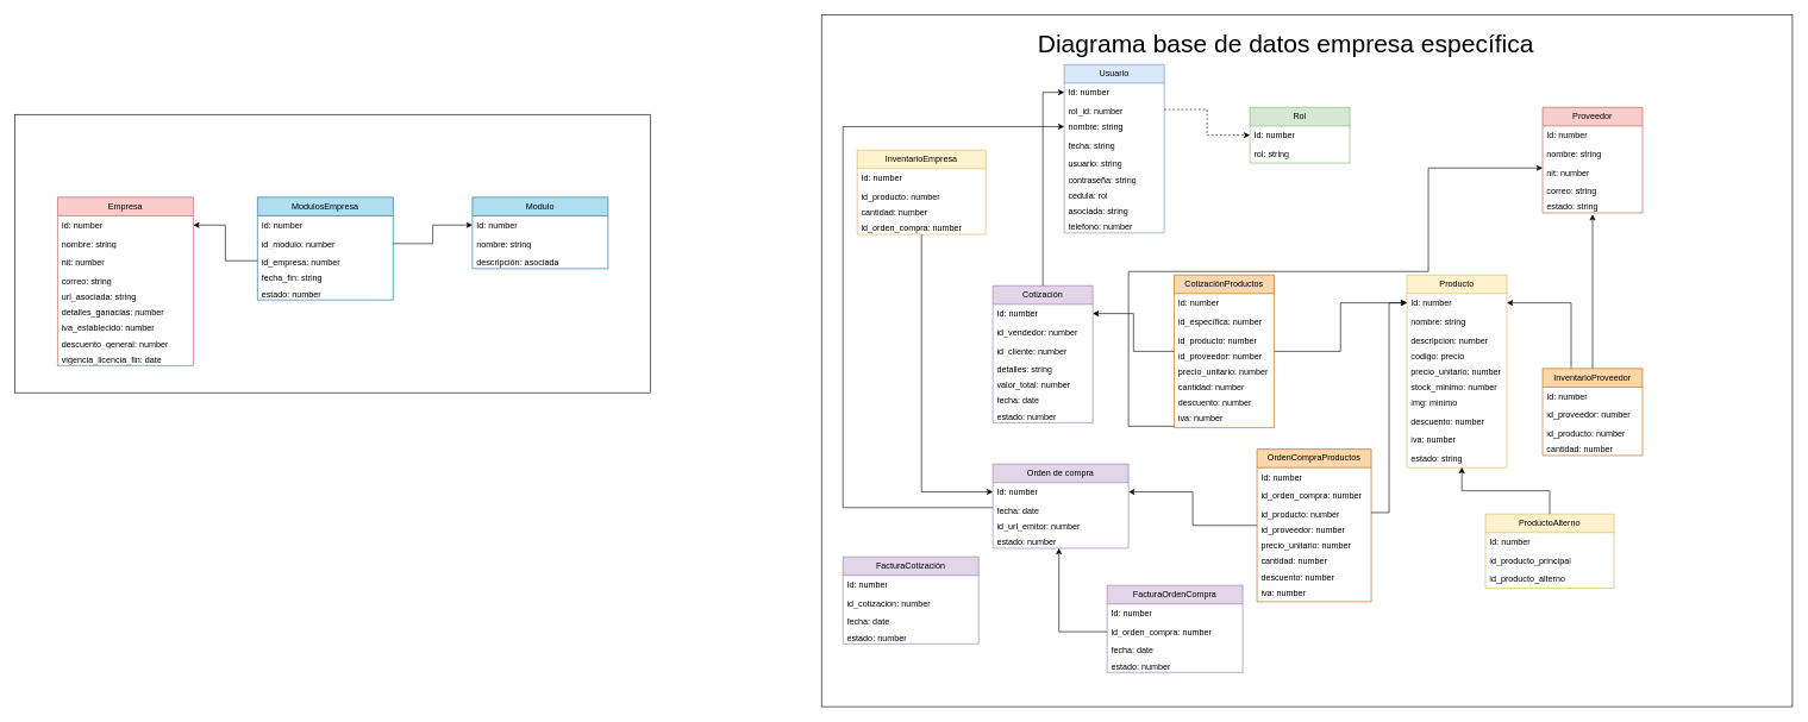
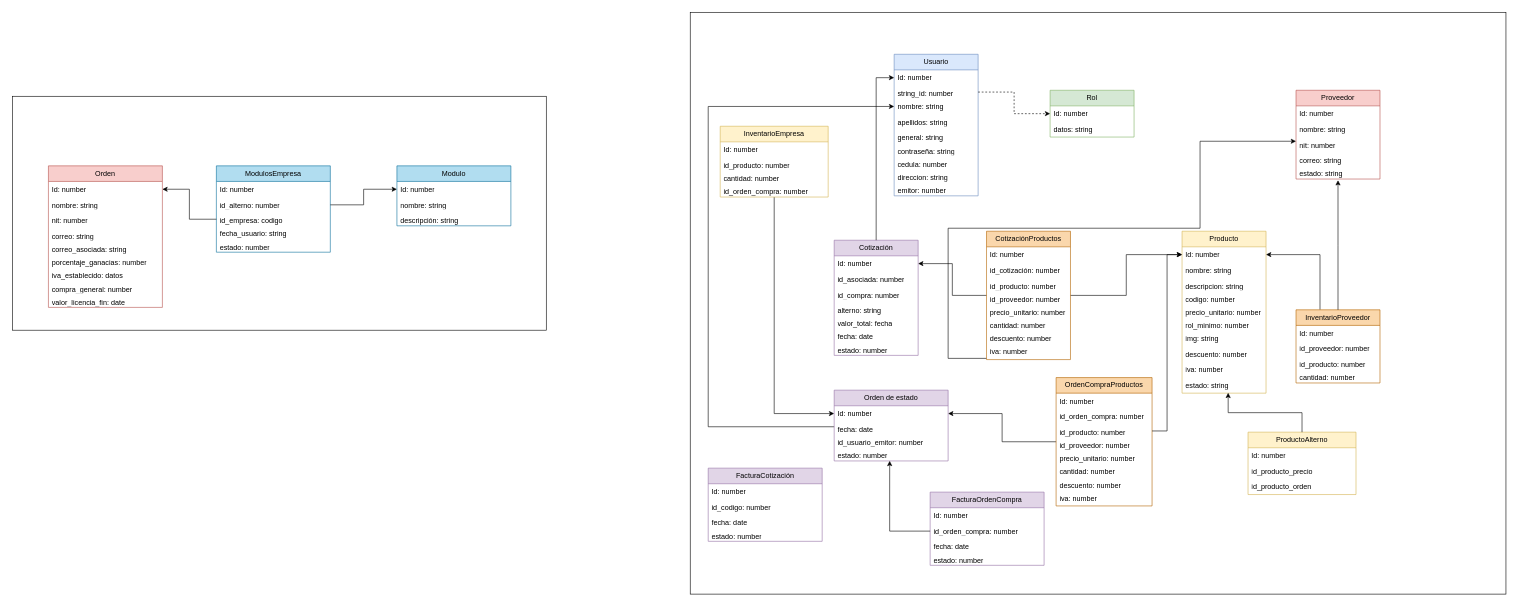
- <mxCell id="96" value="&lt;font style=&quot;font-size: 35px;&quot;&gt;Diagrama base de datos empresa específica&lt;/font&gt;" style="text;html=1;align=center;verticalAlign=middle;resizable=0;points=[];autosize=1;strokeColor=none;fillColor=none;" parent="1" vertex="1"><mxGeometry x="1440" y="30" width="720" height="60" as="geometry" /></mxCell>
- <mxCell id="6" value="rol_id: number" style="text;strokeColor=none;fillColor=none;align=left;verticalAlign=top;spacingLeft=4;spacingRight=4;overflow=hidden;rotatable=0;points=[[0,0.5],[1,0.5]];portConstraint=eastwest;whiteSpace=wrap;html=1;" parent="4" vertex="1"><mxGeometry y="52" width="140" height="22" as="geometry" /></mxCell>
+ <mxCell id="6" value="string_id: number" style="text;strokeColor=none;fillColor=none;align=left;verticalAlign=top;spacingLeft=4;spacingRight=4;overflow=hidden;rotatable=0;points=[[0,0.5],[1,0.5]];portConstraint=eastwest;whiteSpace=wrap;html=1;" parent="4" vertex="1"><mxGeometry y="52" width="140" height="22" as="geometry" /></mxCell>
- <mxCell id="8" value="fecha: string" style="text;strokeColor=none;fillColor=none;align=left;verticalAlign=top;spacingLeft=4;spacingRight=4;overflow=hidden;rotatable=0;points=[[0,0.5],[1,0.5]];portConstraint=eastwest;whiteSpace=wrap;html=1;" parent="4" vertex="1"><mxGeometry y="100" width="140" height="26" as="geometry" /></mxCell>
+ <mxCell id="8" value="apellidos: string" style="text;strokeColor=none;fillColor=none;align=left;verticalAlign=top;spacingLeft=4;spacingRight=4;overflow=hidden;rotatable=0;points=[[0,0.5],[1,0.5]];portConstraint=eastwest;whiteSpace=wrap;html=1;" parent="4" vertex="1"><mxGeometry y="100" width="140" height="26" as="geometry" /></mxCell>
- <mxCell id="16" value="rol: string" style="text;strokeColor=none;fillColor=none;align=left;verticalAlign=top;spacingLeft=4;spacingRight=4;overflow=hidden;rotatable=0;points=[[0,0.5],[1,0.5]];portConstraint=eastwest;whiteSpace=wrap;html=1;" parent="14" vertex="1"><mxGeometry y="52" width="140" height="26" as="geometry" /></mxCell>
+ <mxCell id="16" value="datos: string" style="text;strokeColor=none;fillColor=none;align=left;verticalAlign=top;spacingLeft=4;spacingRight=4;overflow=hidden;rotatable=0;points=[[0,0.5],[1,0.5]];portConstraint=eastwest;whiteSpace=wrap;html=1;" parent="14" vertex="1"><mxGeometry y="52" width="140" height="26" as="geometry" /></mxCell>
- <mxCell id="9" value="usuario: string" style="text;strokeColor=none;fillColor=none;align=left;verticalAlign=top;spacingLeft=4;spacingRight=4;overflow=hidden;rotatable=0;points=[[0,0.5],[1,0.5]];portConstraint=eastwest;whiteSpace=wrap;html=1;" parent="4" vertex="1"><mxGeometry y="126" width="140" height="22" as="geometry" /></mxCell>
+ <mxCell id="9" value="general: string" style="text;strokeColor=none;fillColor=none;align=left;verticalAlign=top;spacingLeft=4;spacingRight=4;overflow=hidden;rotatable=0;points=[[0,0.5],[1,0.5]];portConstraint=eastwest;whiteSpace=wrap;html=1;" parent="4" vertex="1"><mxGeometry y="126" width="140" height="22" as="geometry" /></mxCell>
- <mxCell id="11" value="cedula: rol" style="text;strokeColor=none;fillColor=none;align=left;verticalAlign=top;spacingLeft=4;spacingRight=4;overflow=hidden;rotatable=0;points=[[0,0.5],[1,0.5]];portConstraint=eastwest;whiteSpace=wrap;html=1;" parent="4" vertex="1"><mxGeometry y="170" width="140" height="22" as="geometry" /></mxCell>
+ <mxCell id="11" value="cedula: number" style="text;strokeColor=none;fillColor=none;align=left;verticalAlign=top;spacingLeft=4;spacingRight=4;overflow=hidden;rotatable=0;points=[[0,0.5],[1,0.5]];portConstraint=eastwest;whiteSpace=wrap;html=1;" parent="4" vertex="1"><mxGeometry y="170" width="140" height="22" as="geometry" /></mxCell>
- <mxCell id="74" value="Empresa" style="swimlane;fontStyle=0;childLayout=stackLayout;horizontal=1;startSize=26;fillColor=#f8cecc;horizontalStack=0;resizeParent=1;resizeParentMax=0;resizeLast=0;collapsible=1;marginBottom=0;whiteSpace=wrap;html=1;strokeColor=#b85450;" parent="1" vertex="1"><mxGeometry x="80" y="276" width="190" height="236" as="geometry" /></mxCell>
+ <mxCell id="74" value="Orden" style="swimlane;fontStyle=0;childLayout=stackLayout;horizontal=1;startSize=26;fillColor=#f8cecc;horizontalStack=0;resizeParent=1;resizeParentMax=0;resizeLast=0;collapsible=1;marginBottom=0;whiteSpace=wrap;html=1;strokeColor=#b85450;" parent="1" vertex="1"><mxGeometry x="80" y="276" width="190" height="236" as="geometry" /></mxCell>
- <mxCell id="12" value="asociada: string" style="text;strokeColor=none;fillColor=none;align=left;verticalAlign=top;spacingLeft=4;spacingRight=4;overflow=hidden;rotatable=0;points=[[0,0.5],[1,0.5]];portConstraint=eastwest;whiteSpace=wrap;html=1;" parent="4" vertex="1"><mxGeometry y="192" width="140" height="22" as="geometry" /></mxCell>
+ <mxCell id="12" value="direccion: string" style="text;strokeColor=none;fillColor=none;align=left;verticalAlign=top;spacingLeft=4;spacingRight=4;overflow=hidden;rotatable=0;points=[[0,0.5],[1,0.5]];portConstraint=eastwest;whiteSpace=wrap;html=1;" parent="4" vertex="1"><mxGeometry y="192" width="140" height="22" as="geometry" /></mxCell>
- <mxCell id="13" value="telefono: number" style="text;strokeColor=none;fillColor=none;align=left;verticalAlign=top;spacingLeft=4;spacingRight=4;overflow=hidden;rotatable=0;points=[[0,0.5],[1,0.5]];portConstraint=eastwest;whiteSpace=wrap;html=1;" parent="4" vertex="1"><mxGeometry y="214" width="140" height="22" as="geometry" /></mxCell>
+ <mxCell id="13" value="emitor: number" style="text;strokeColor=none;fillColor=none;align=left;verticalAlign=top;spacingLeft=4;spacingRight=4;overflow=hidden;rotatable=0;points=[[0,0.5],[1,0.5]];portConstraint=eastwest;whiteSpace=wrap;html=1;" parent="4" vertex="1"><mxGeometry y="214" width="140" height="22" as="geometry" /></mxCell>
- <mxCell id="90" value="id_modulo: number" style="text;strokeColor=none;fillColor=none;align=left;verticalAlign=top;spacingLeft=4;spacingRight=4;overflow=hidden;rotatable=0;points=[[0,0.5],[1,0.5]];portConstraint=eastwest;whiteSpace=wrap;html=1;" parent="88" vertex="1"><mxGeometry y="52" width="190" height="26" as="geometry" /></mxCell>
+ <mxCell id="90" value="id_alterno: number" style="text;strokeColor=none;fillColor=none;align=left;verticalAlign=top;spacingLeft=4;spacingRight=4;overflow=hidden;rotatable=0;points=[[0,0.5],[1,0.5]];portConstraint=eastwest;whiteSpace=wrap;html=1;" parent="88" vertex="1"><mxGeometry y="52" width="190" height="26" as="geometry" /></mxCell>
- <mxCell id="91" value="id_empresa: number" style="text;strokeColor=none;fillColor=none;align=left;verticalAlign=top;spacingLeft=4;spacingRight=4;overflow=hidden;rotatable=0;points=[[0,0.5],[1,0.5]];portConstraint=eastwest;whiteSpace=wrap;html=1;" parent="88" vertex="1"><mxGeometry y="78" width="190" height="22" as="geometry" /></mxCell>
+ <mxCell id="91" value="id_empresa: codigo" style="text;strokeColor=none;fillColor=none;align=left;verticalAlign=top;spacingLeft=4;spacingRight=4;overflow=hidden;rotatable=0;points=[[0,0.5],[1,0.5]];portConstraint=eastwest;whiteSpace=wrap;html=1;" parent="88" vertex="1"><mxGeometry y="78" width="190" height="22" as="geometry" /></mxCell>
- <mxCell id="87" value="descripción: asociada" style="text;strokeColor=none;fillColor=none;align=left;verticalAlign=top;spacingLeft=4;spacingRight=4;overflow=hidden;rotatable=0;points=[[0,0.5],[1,0.5]];portConstraint=eastwest;whiteSpace=wrap;html=1;" parent="84" vertex="1"><mxGeometry y="78" width="190" height="22" as="geometry" /></mxCell>
+ <mxCell id="87" value="descripción: string" style="text;strokeColor=none;fillColor=none;align=left;verticalAlign=top;spacingLeft=4;spacingRight=4;overflow=hidden;rotatable=0;points=[[0,0.5],[1,0.5]];portConstraint=eastwest;whiteSpace=wrap;html=1;" parent="84" vertex="1"><mxGeometry y="78" width="190" height="22" as="geometry" /></mxCell>
- <mxCell id="92" value="fecha_fin: string" style="text;strokeColor=none;fillColor=none;align=left;verticalAlign=top;spacingLeft=4;spacingRight=4;overflow=hidden;rotatable=0;points=[[0,0.5],[1,0.5]];portConstraint=eastwest;whiteSpace=wrap;html=1;" vertex="1" parent="88"><mxGeometry y="100" width="190" height="22" as="geometry" /></mxCell>
+ <mxCell id="92" value="fecha_usuario: string" style="text;strokeColor=none;fillColor=none;align=left;verticalAlign=top;spacingLeft=4;spacingRight=4;overflow=hidden;rotatable=0;points=[[0,0.5],[1,0.5]];portConstraint=eastwest;whiteSpace=wrap;html=1;" vertex="1" parent="88"><mxGeometry y="100" width="190" height="22" as="geometry" /></mxCell>
- <mxCell id="79" value="url_asociada: string" style="text;strokeColor=none;fillColor=none;align=left;verticalAlign=top;spacingLeft=4;spacingRight=4;overflow=hidden;rotatable=0;points=[[0,0.5],[1,0.5]];portConstraint=eastwest;whiteSpace=wrap;html=1;" parent="74" vertex="1"><mxGeometry y="126" width="190" height="22" as="geometry" /></mxCell>
+ <mxCell id="79" value="correo_asociada: string" style="text;strokeColor=none;fillColor=none;align=left;verticalAlign=top;spacingLeft=4;spacingRight=4;overflow=hidden;rotatable=0;points=[[0,0.5],[1,0.5]];portConstraint=eastwest;whiteSpace=wrap;html=1;" parent="74" vertex="1"><mxGeometry y="126" width="190" height="22" as="geometry" /></mxCell>
- <mxCell id="80" value="detalles_ganacias: number" style="text;strokeColor=none;fillColor=none;align=left;verticalAlign=top;spacingLeft=4;spacingRight=4;overflow=hidden;rotatable=0;points=[[0,0.5],[1,0.5]];portConstraint=eastwest;whiteSpace=wrap;html=1;" parent="74" vertex="1"><mxGeometry y="148" width="190" height="22" as="geometry" /></mxCell>
+ <mxCell id="80" value="porcentaje_ganacias: number" style="text;strokeColor=none;fillColor=none;align=left;verticalAlign=top;spacingLeft=4;spacingRight=4;overflow=hidden;rotatable=0;points=[[0,0.5],[1,0.5]];portConstraint=eastwest;whiteSpace=wrap;html=1;" parent="74" vertex="1"><mxGeometry y="148" width="190" height="22" as="geometry" /></mxCell>
- <mxCell id="61" value="id_específica: number" style="text;strokeColor=none;fillColor=none;align=left;verticalAlign=top;spacingLeft=4;spacingRight=4;overflow=hidden;rotatable=0;points=[[0,0.5],[1,0.5]];portConstraint=eastwest;whiteSpace=wrap;html=1;" parent="59" vertex="1"><mxGeometry y="52" width="140" height="26" as="geometry" /></mxCell>
+ <mxCell id="61" value="id_cotización: number" style="text;strokeColor=none;fillColor=none;align=left;verticalAlign=top;spacingLeft=4;spacingRight=4;overflow=hidden;rotatable=0;points=[[0,0.5],[1,0.5]];portConstraint=eastwest;whiteSpace=wrap;html=1;" parent="59" vertex="1"><mxGeometry y="52" width="140" height="26" as="geometry" /></mxCell>
- <mxCell id="81" value="iva_establecido: number" style="text;strokeColor=none;fillColor=none;align=left;verticalAlign=top;spacingLeft=4;spacingRight=4;overflow=hidden;rotatable=0;points=[[0,0.5],[1,0.5]];portConstraint=eastwest;whiteSpace=wrap;html=1;" parent="74" vertex="1"><mxGeometry y="170" width="190" height="22" as="geometry" /></mxCell>
+ <mxCell id="81" value="iva_establecido: datos" style="text;strokeColor=none;fillColor=none;align=left;verticalAlign=top;spacingLeft=4;spacingRight=4;overflow=hidden;rotatable=0;points=[[0,0.5],[1,0.5]];portConstraint=eastwest;whiteSpace=wrap;html=1;" parent="74" vertex="1"><mxGeometry y="170" width="190" height="22" as="geometry" /></mxCell>
- <mxCell id="49" value="id_vendedor: number" style="text;strokeColor=none;fillColor=none;align=left;verticalAlign=top;spacingLeft=4;spacingRight=4;overflow=hidden;rotatable=0;points=[[0,0.5],[1,0.5]];portConstraint=eastwest;whiteSpace=wrap;html=1;" parent="47" vertex="1"><mxGeometry y="52" width="140" height="26" as="geometry" /></mxCell>
+ <mxCell id="49" value="id_asociada: number" style="text;strokeColor=none;fillColor=none;align=left;verticalAlign=top;spacingLeft=4;spacingRight=4;overflow=hidden;rotatable=0;points=[[0,0.5],[1,0.5]];portConstraint=eastwest;whiteSpace=wrap;html=1;" parent="47" vertex="1"><mxGeometry y="52" width="140" height="26" as="geometry" /></mxCell>
- <mxCell id="26" value="descripcion: number" style="text;strokeColor=none;fillColor=none;align=left;verticalAlign=top;spacingLeft=4;spacingRight=4;overflow=hidden;rotatable=0;points=[[0,0.5],[1,0.5]];portConstraint=eastwest;whiteSpace=wrap;html=1;" parent="23" vertex="1"><mxGeometry y="78" width="140" height="22" as="geometry" /></mxCell>
+ <mxCell id="26" value="descripcion: string" style="text;strokeColor=none;fillColor=none;align=left;verticalAlign=top;spacingLeft=4;spacingRight=4;overflow=hidden;rotatable=0;points=[[0,0.5],[1,0.5]];portConstraint=eastwest;whiteSpace=wrap;html=1;" parent="23" vertex="1"><mxGeometry y="78" width="140" height="22" as="geometry" /></mxCell>
- <mxCell id="82" value="descuento_general: number" style="text;strokeColor=none;fillColor=none;align=left;verticalAlign=top;spacingLeft=4;spacingRight=4;overflow=hidden;rotatable=0;points=[[0,0.5],[1,0.5]];portConstraint=eastwest;whiteSpace=wrap;html=1;" parent="74" vertex="1"><mxGeometry y="192" width="190" height="22" as="geometry" /></mxCell>
+ <mxCell id="82" value="compra_general: number" style="text;strokeColor=none;fillColor=none;align=left;verticalAlign=top;spacingLeft=4;spacingRight=4;overflow=hidden;rotatable=0;points=[[0,0.5],[1,0.5]];portConstraint=eastwest;whiteSpace=wrap;html=1;" parent="74" vertex="1"><mxGeometry y="192" width="190" height="22" as="geometry" /></mxCell>
- <mxCell id="50" value="id_cliente: number" style="text;strokeColor=none;fillColor=none;align=left;verticalAlign=top;spacingLeft=4;spacingRight=4;overflow=hidden;rotatable=0;points=[[0,0.5],[1,0.5]];portConstraint=eastwest;whiteSpace=wrap;html=1;" parent="47" vertex="1"><mxGeometry y="78" width="140" height="26" as="geometry" /></mxCell>
+ <mxCell id="50" value="id_compra: number" style="text;strokeColor=none;fillColor=none;align=left;verticalAlign=top;spacingLeft=4;spacingRight=4;overflow=hidden;rotatable=0;points=[[0,0.5],[1,0.5]];portConstraint=eastwest;whiteSpace=wrap;html=1;" parent="47" vertex="1"><mxGeometry y="78" width="140" height="26" as="geometry" /></mxCell>
- <mxCell id="27" value="codigo: precio" style="text;strokeColor=none;fillColor=none;align=left;verticalAlign=top;spacingLeft=4;spacingRight=4;overflow=hidden;rotatable=0;points=[[0,0.5],[1,0.5]];portConstraint=eastwest;whiteSpace=wrap;html=1;" parent="23" vertex="1"><mxGeometry y="100" width="140" height="22" as="geometry" /></mxCell>
+ <mxCell id="27" value="codigo: number" style="text;strokeColor=none;fillColor=none;align=left;verticalAlign=top;spacingLeft=4;spacingRight=4;overflow=hidden;rotatable=0;points=[[0,0.5],[1,0.5]];portConstraint=eastwest;whiteSpace=wrap;html=1;" parent="23" vertex="1"><mxGeometry y="100" width="140" height="22" as="geometry" /></mxCell>
- <mxCell id="83" value="vigencia_licencia_fin: date" style="text;strokeColor=none;fillColor=none;align=left;verticalAlign=top;spacingLeft=4;spacingRight=4;overflow=hidden;rotatable=0;points=[[0,0.5],[1,0.5]];portConstraint=eastwest;whiteSpace=wrap;html=1;" parent="74" vertex="1"><mxGeometry y="214" width="190" height="22" as="geometry" /></mxCell>
+ <mxCell id="83" value="valor_licencia_fin: date" style="text;strokeColor=none;fillColor=none;align=left;verticalAlign=top;spacingLeft=4;spacingRight=4;overflow=hidden;rotatable=0;points=[[0,0.5],[1,0.5]];portConstraint=eastwest;whiteSpace=wrap;html=1;" parent="74" vertex="1"><mxGeometry y="214" width="190" height="22" as="geometry" /></mxCell>
- <mxCell id="51" value="detalles: string" style="text;strokeColor=none;fillColor=none;align=left;verticalAlign=top;spacingLeft=4;spacingRight=4;overflow=hidden;rotatable=0;points=[[0,0.5],[1,0.5]];portConstraint=eastwest;whiteSpace=wrap;html=1;" parent="47" vertex="1"><mxGeometry y="104" width="140" height="22" as="geometry" /></mxCell>
+ <mxCell id="51" value="alterno: string" style="text;strokeColor=none;fillColor=none;align=left;verticalAlign=top;spacingLeft=4;spacingRight=4;overflow=hidden;rotatable=0;points=[[0,0.5],[1,0.5]];portConstraint=eastwest;whiteSpace=wrap;html=1;" parent="47" vertex="1"><mxGeometry y="104" width="140" height="22" as="geometry" /></mxCell>
- <mxCell id="52" value="valor_total: number" style="text;strokeColor=none;fillColor=none;align=left;verticalAlign=top;spacingLeft=4;spacingRight=4;overflow=hidden;rotatable=0;points=[[0,0.5],[1,0.5]];portConstraint=eastwest;whiteSpace=wrap;html=1;" parent="47" vertex="1"><mxGeometry y="126" width="140" height="22" as="geometry" /></mxCell>
+ <mxCell id="52" value="valor_total: fecha" style="text;strokeColor=none;fillColor=none;align=left;verticalAlign=top;spacingLeft=4;spacingRight=4;overflow=hidden;rotatable=0;points=[[0,0.5],[1,0.5]];portConstraint=eastwest;whiteSpace=wrap;html=1;" parent="47" vertex="1"><mxGeometry y="126" width="140" height="22" as="geometry" /></mxCell>
- <mxCell id="29" value="stock_minimo: number" style="text;strokeColor=none;fillColor=none;align=left;verticalAlign=top;spacingLeft=4;spacingRight=4;overflow=hidden;rotatable=0;points=[[0,0.5],[1,0.5]];portConstraint=eastwest;whiteSpace=wrap;html=1;" parent="23" vertex="1"><mxGeometry y="144" width="140" height="22" as="geometry" /></mxCell>
+ <mxCell id="29" value="rol_minimo: number" style="text;strokeColor=none;fillColor=none;align=left;verticalAlign=top;spacingLeft=4;spacingRight=4;overflow=hidden;rotatable=0;points=[[0,0.5],[1,0.5]];portConstraint=eastwest;whiteSpace=wrap;html=1;" parent="23" vertex="1"><mxGeometry y="144" width="140" height="22" as="geometry" /></mxCell>
- <mxCell id="30" value="img: minimo" style="text;strokeColor=none;fillColor=none;align=left;verticalAlign=top;spacingLeft=4;spacingRight=4;overflow=hidden;rotatable=0;points=[[0,0.5],[1,0.5]];portConstraint=eastwest;whiteSpace=wrap;html=1;" parent="23" vertex="1"><mxGeometry y="166" width="140" height="26" as="geometry" /></mxCell>
+ <mxCell id="30" value="img: string" style="text;strokeColor=none;fillColor=none;align=left;verticalAlign=top;spacingLeft=4;spacingRight=4;overflow=hidden;rotatable=0;points=[[0,0.5],[1,0.5]];portConstraint=eastwest;whiteSpace=wrap;html=1;" parent="23" vertex="1"><mxGeometry y="166" width="140" height="26" as="geometry" /></mxCell>
- <mxCell id="69" value="Orden de compra" style="swimlane;fontStyle=0;childLayout=stackLayout;horizontal=1;startSize=26;fillColor=#e1d5e7;horizontalStack=0;resizeParent=1;resizeParentMax=0;resizeLast=0;collapsible=1;marginBottom=0;whiteSpace=wrap;html=1;strokeColor=#9673a6;" parent="1" vertex="1"><mxGeometry x="1390" y="650" width="190" height="118" as="geometry" /></mxCell>
+ <mxCell id="69" value="Orden de estado" style="swimlane;fontStyle=0;childLayout=stackLayout;horizontal=1;startSize=26;fillColor=#e1d5e7;horizontalStack=0;resizeParent=1;resizeParentMax=0;resizeLast=0;collapsible=1;marginBottom=0;whiteSpace=wrap;html=1;strokeColor=#9673a6;" parent="1" vertex="1"><mxGeometry x="1390" y="650" width="190" height="118" as="geometry" /></mxCell>
- <mxCell id="72" value="id_url_emitor: number" style="text;strokeColor=none;fillColor=none;align=left;verticalAlign=top;spacingLeft=4;spacingRight=4;overflow=hidden;rotatable=0;points=[[0,0.5],[1,0.5]];portConstraint=eastwest;whiteSpace=wrap;html=1;" parent="69" vertex="1"><mxGeometry y="74" width="190" height="22" as="geometry" /></mxCell>
+ <mxCell id="72" value="id_usuario_emitor: number" style="text;strokeColor=none;fillColor=none;align=left;verticalAlign=top;spacingLeft=4;spacingRight=4;overflow=hidden;rotatable=0;points=[[0,0.5],[1,0.5]];portConstraint=eastwest;whiteSpace=wrap;html=1;" parent="69" vertex="1"><mxGeometry y="74" width="190" height="22" as="geometry" /></mxCell>
- <mxCell id="122" value="id_producto_principal" style="text;strokeColor=none;fillColor=none;align=left;verticalAlign=top;spacingLeft=4;spacingRight=4;overflow=hidden;rotatable=0;points=[[0,0.5],[1,0.5]];portConstraint=eastwest;whiteSpace=wrap;html=1;" parent="120" vertex="1"><mxGeometry y="52" width="180" height="26" as="geometry" /></mxCell>
+ <mxCell id="122" value="id_producto_precio" style="text;strokeColor=none;fillColor=none;align=left;verticalAlign=top;spacingLeft=4;spacingRight=4;overflow=hidden;rotatable=0;points=[[0,0.5],[1,0.5]];portConstraint=eastwest;whiteSpace=wrap;html=1;" parent="120" vertex="1"><mxGeometry y="52" width="180" height="26" as="geometry" /></mxCell>
- <mxCell id="123" value="id_producto_alterno&lt;div&gt;&lt;br&gt;&lt;/div&gt;" style="text;strokeColor=none;fillColor=none;align=left;verticalAlign=top;spacingLeft=4;spacingRight=4;overflow=hidden;rotatable=0;points=[[0,0.5],[1,0.5]];portConstraint=eastwest;whiteSpace=wrap;html=1;" parent="120" vertex="1"><mxGeometry y="78" width="180" height="26" as="geometry" /></mxCell>
+ <mxCell id="123" value="id_producto_orden&lt;div&gt;&lt;br&gt;&lt;/div&gt;" style="text;strokeColor=none;fillColor=none;align=left;verticalAlign=top;spacingLeft=4;spacingRight=4;overflow=hidden;rotatable=0;points=[[0,0.5],[1,0.5]];portConstraint=eastwest;whiteSpace=wrap;html=1;" parent="120" vertex="1"><mxGeometry y="78" width="180" height="26" as="geometry" /></mxCell>
- <mxCell id="117" value="id_cotizacion: number" style="text;strokeColor=none;fillColor=none;align=left;verticalAlign=top;spacingLeft=4;spacingRight=4;overflow=hidden;rotatable=0;points=[[0,0.5],[1,0.5]];portConstraint=eastwest;whiteSpace=wrap;html=1;" parent="115" vertex="1"><mxGeometry y="52" width="190" height="26" as="geometry" /></mxCell>
+ <mxCell id="117" value="id_codigo: number" style="text;strokeColor=none;fillColor=none;align=left;verticalAlign=top;spacingLeft=4;spacingRight=4;overflow=hidden;rotatable=0;points=[[0,0.5],[1,0.5]];portConstraint=eastwest;whiteSpace=wrap;html=1;" parent="115" vertex="1"><mxGeometry y="52" width="190" height="26" as="geometry" /></mxCell>
